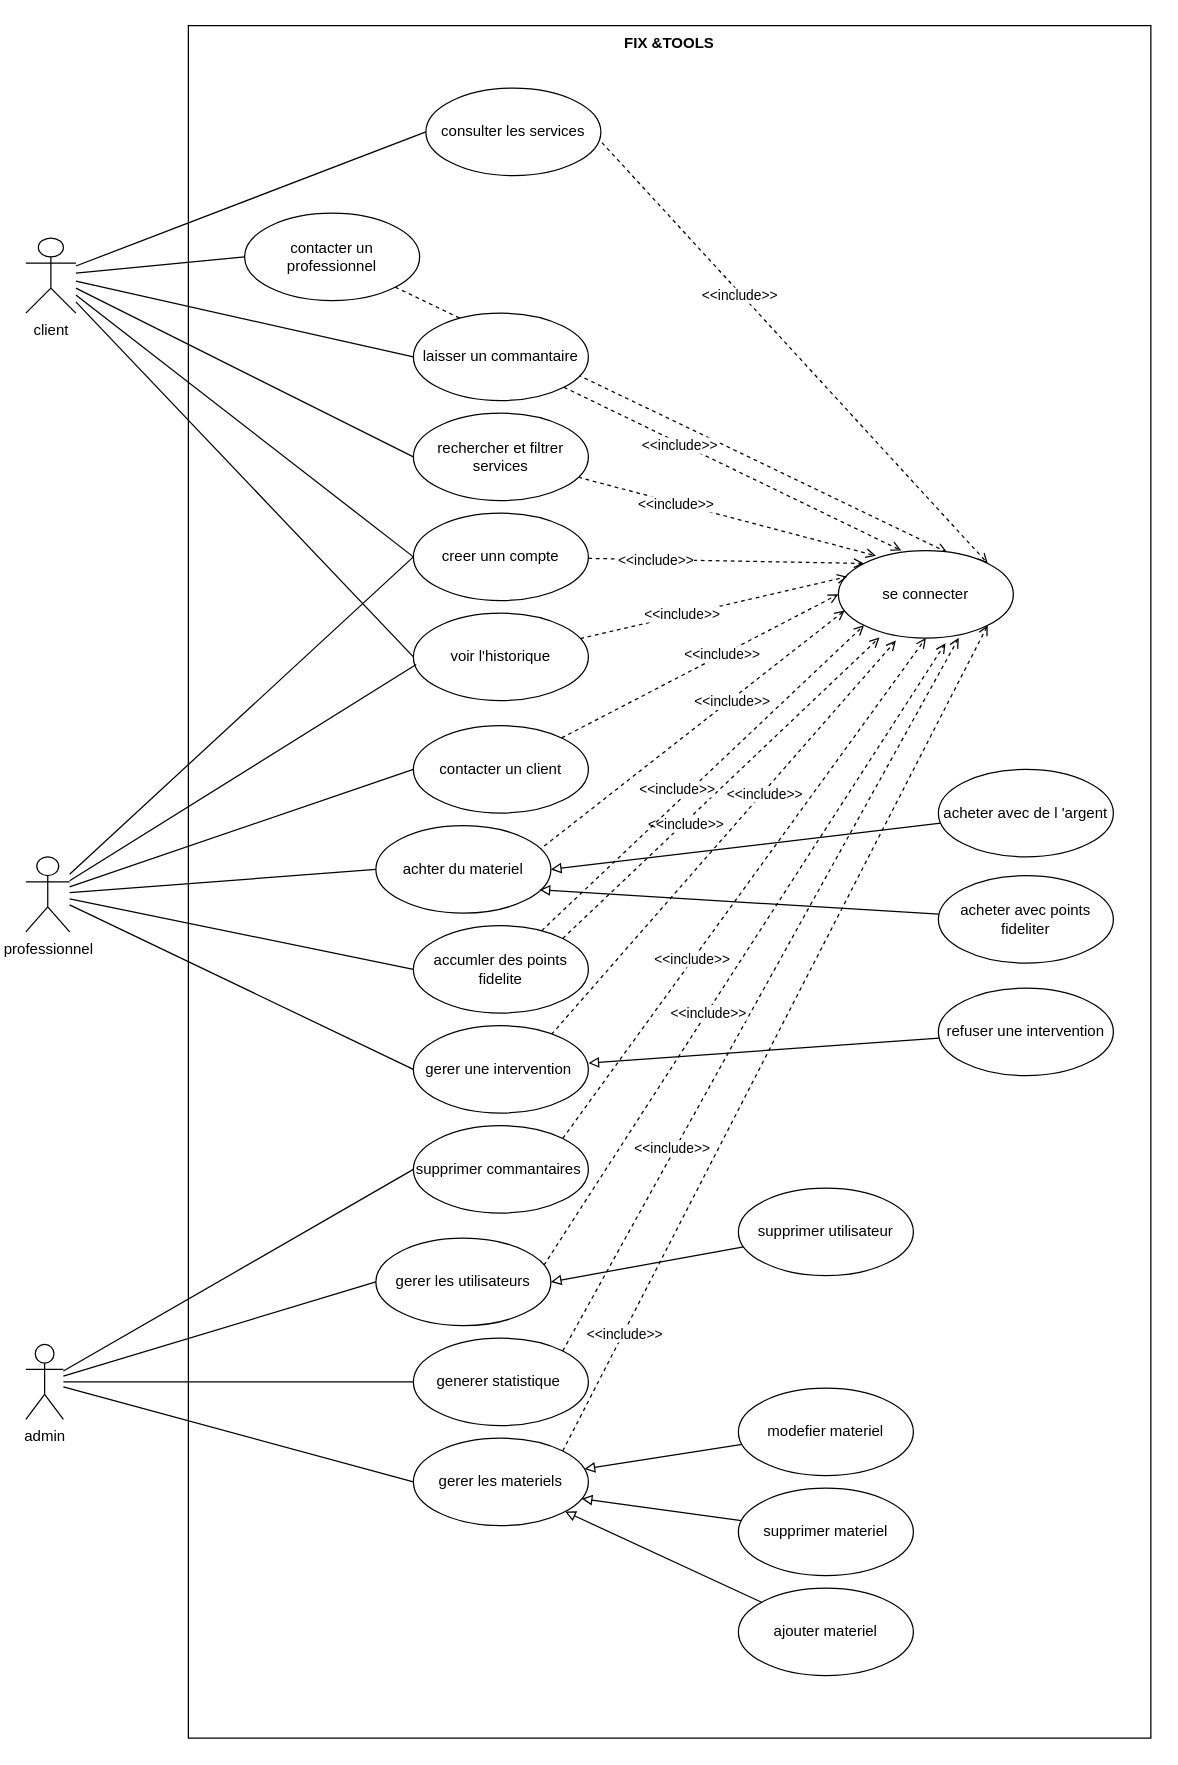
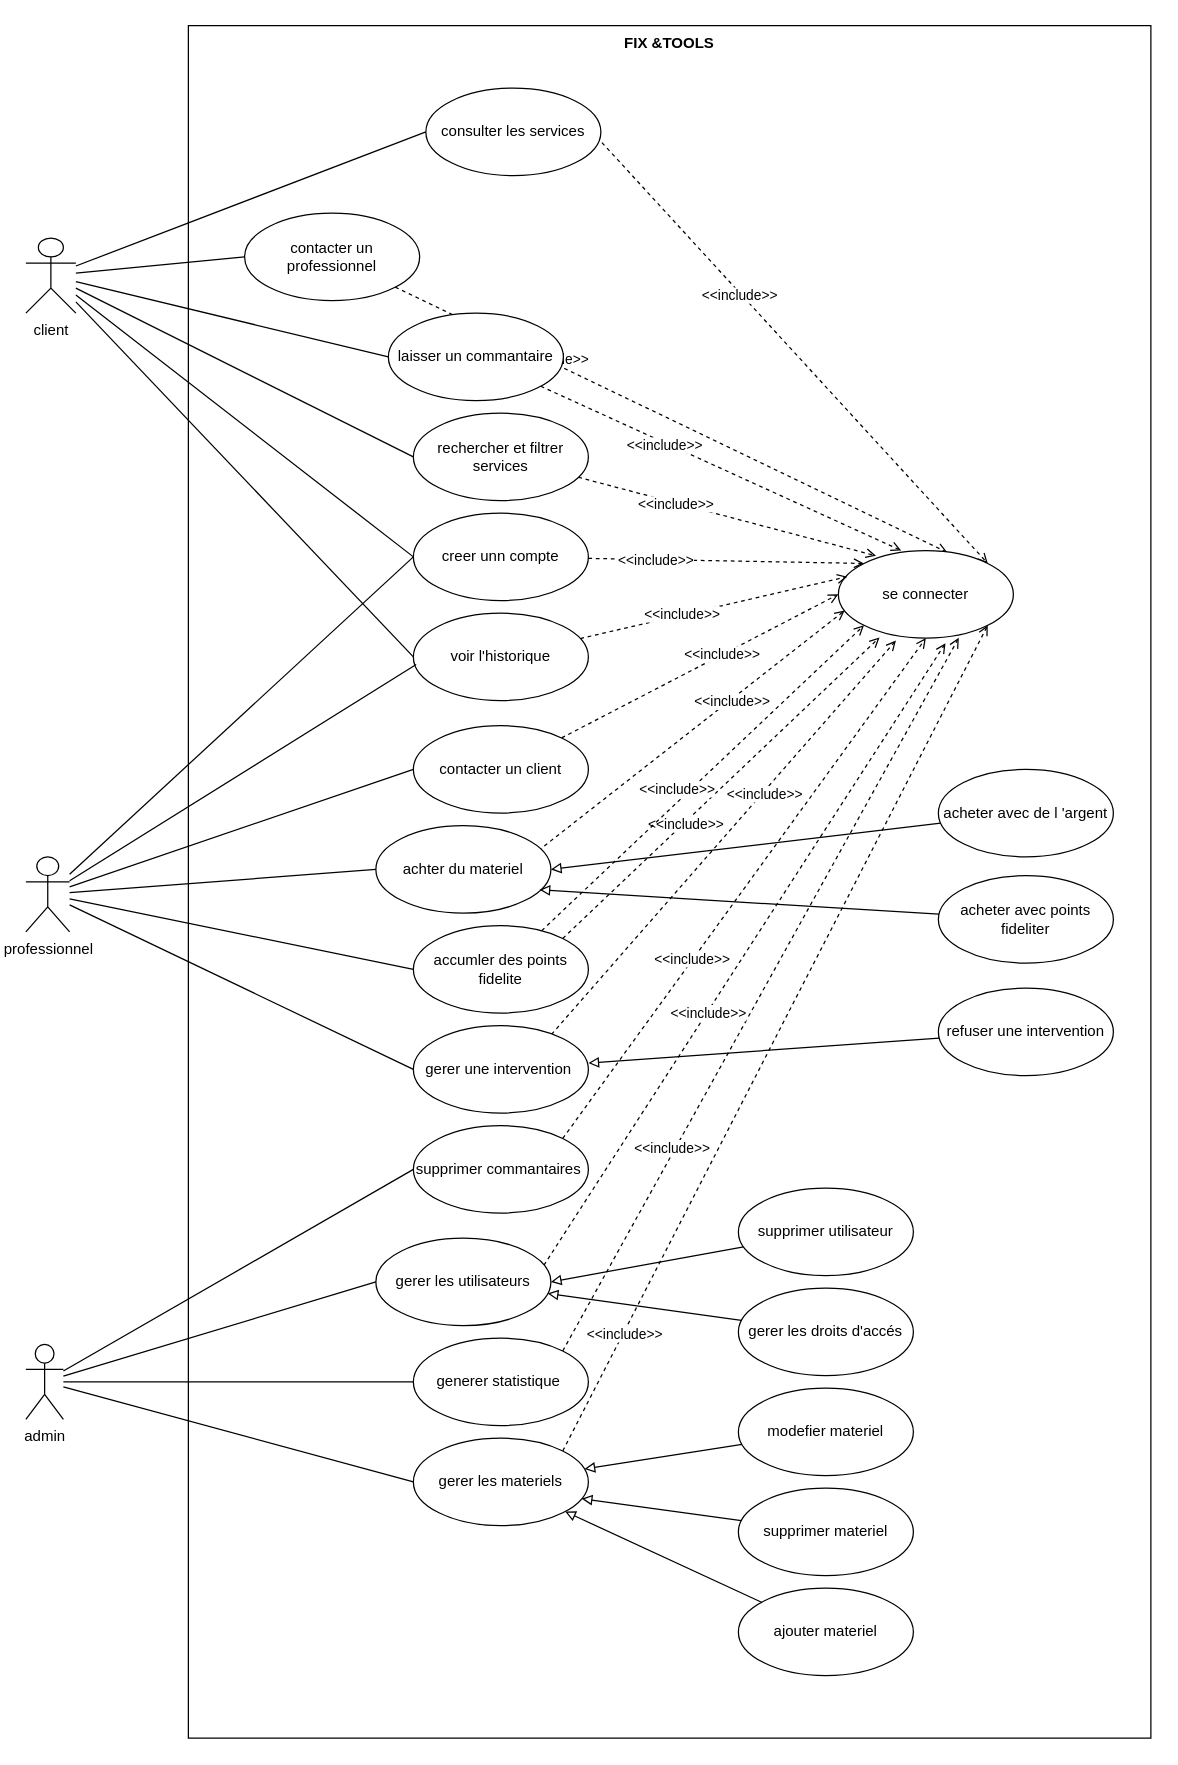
- <mxCell id="24" value="laisser un commantaire&lt;br&gt;" style="ellipse;whiteSpace=wrap;html=1;" parent="1" vertex="1"><mxGeometry x="330" y="250" width="140" height="70" as="geometry" /></mxCell>
+ <mxCell id="24" value="laisser un commantaire&lt;br&gt;" style="ellipse;whiteSpace=wrap;html=1;" parent="1" vertex="1"><mxGeometry x="310" y="250" width="140" height="70" as="geometry" /></mxCell>
+ <mxCell id="62" style="edgeStyle=none;html=1;endArrow=block;endFill=0;" edge="1" parent="1" source="63" target="59"><mxGeometry relative="1" as="geometry" /></mxCell>
+ <mxCell id="63" value="gerer les droits d'accés" style="ellipse;whiteSpace=wrap;html=1;" vertex="1" parent="1"><mxGeometry x="590" y="1030" width="140" height="70" as="geometry" /></mxCell>
